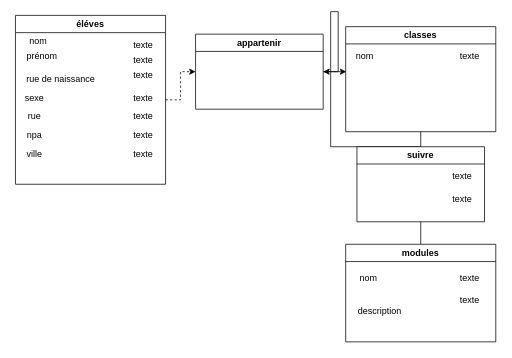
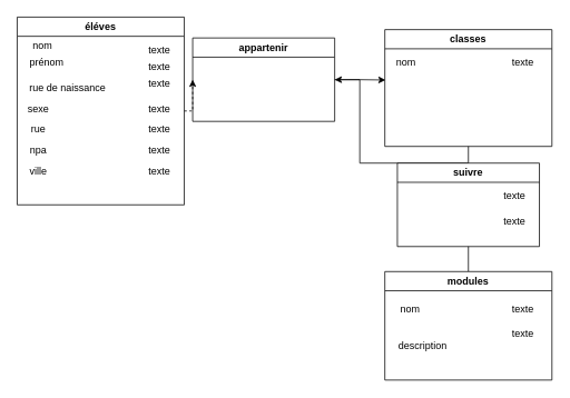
- <mxCell id="18" value="appartenir" style="swimlane;whiteSpace=wrap;html=1;" vertex="1" parent="1"><mxGeometry x="260" y="45" width="170" height="100" as="geometry" /></mxCell>
+ <mxCell id="18" value="appartenir" style="swimlane;whiteSpace=wrap;html=1;" vertex="1" parent="1"><mxGeometry x="230" y="45" width="170" height="100" as="geometry" /></mxCell>
